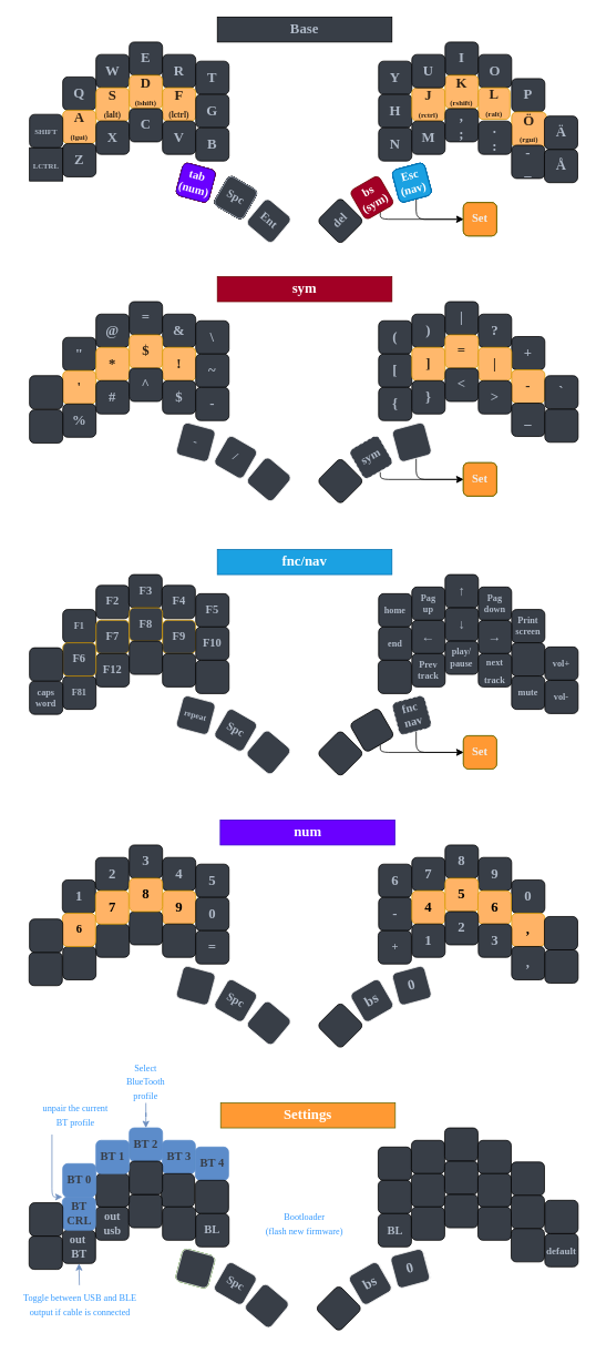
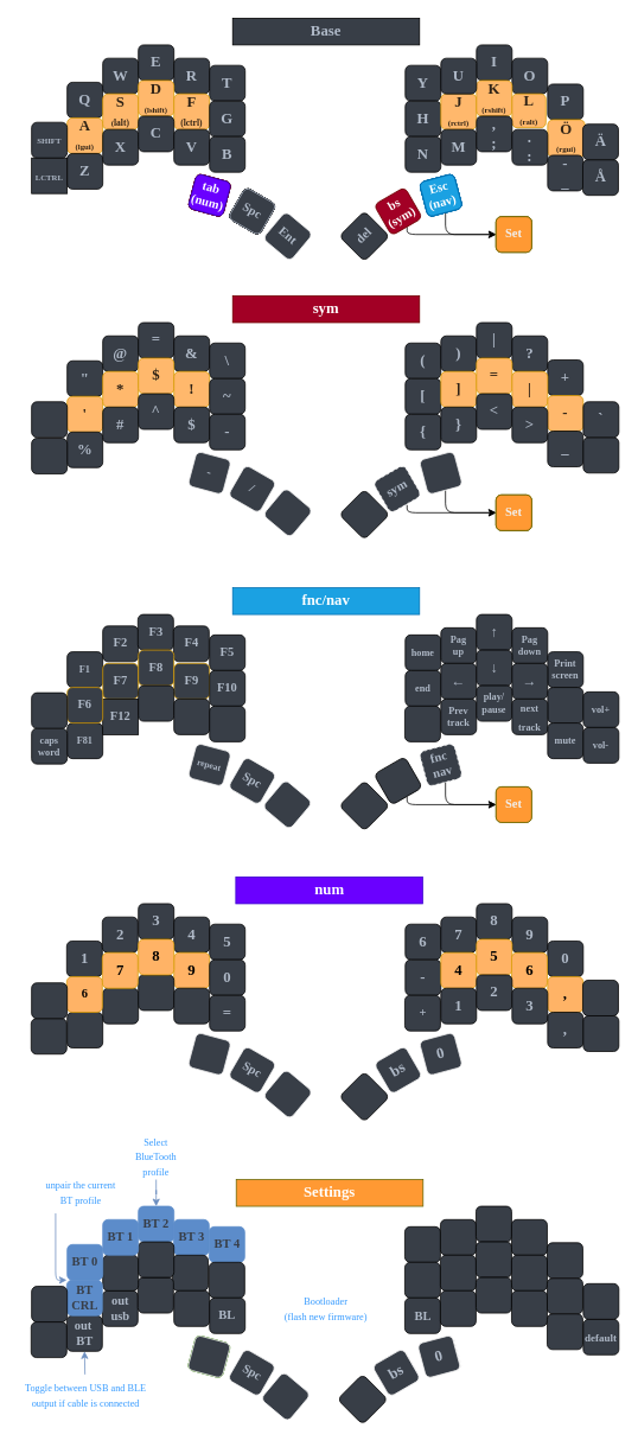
- <mxCell id="78" value="F12" style="whiteSpace=wrap;html=1;aspect=fixed;fontSize=14;fontFamily=Verdana;fontStyle=1;fontColor=#AFB9C7;fillColor=#383E47;rounded=1;" parent="1" vertex="1"><mxGeometry x="115" y="785" width="40" height="40" as="geometry" /></mxCell>
+ <mxCell id="78" value="F12" style="whiteSpace=wrap;html=1;aspect=fixed;fontSize=14;fontFamily=Verdana;fontStyle=1;fontColor=#AFB9C7;fillColor=#383E47;rounded=0;" parent="1" vertex="1"><mxGeometry x="115" y="785" width="40" height="40" as="geometry" /></mxCell>
